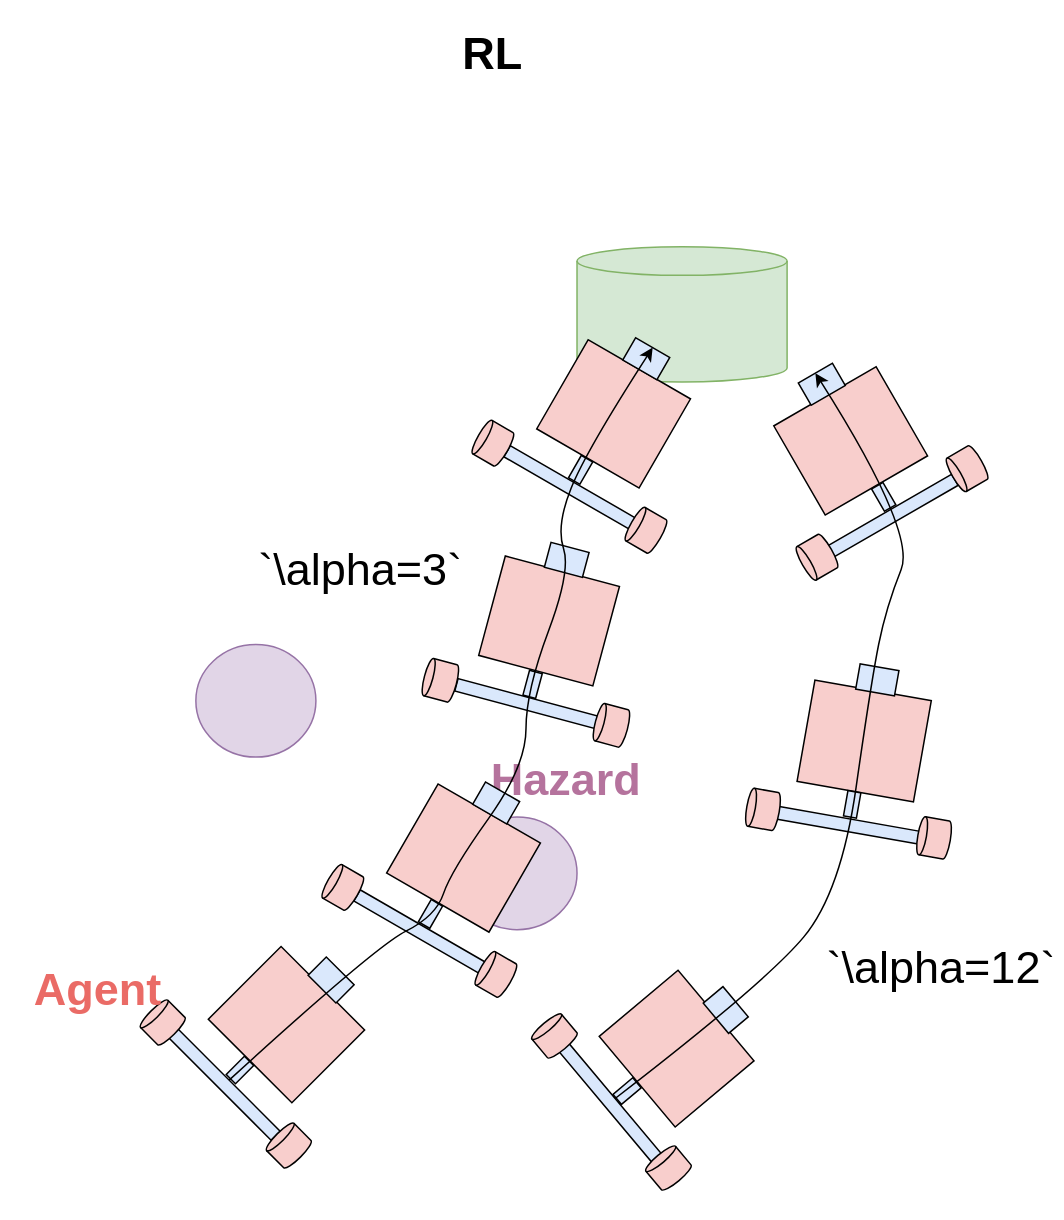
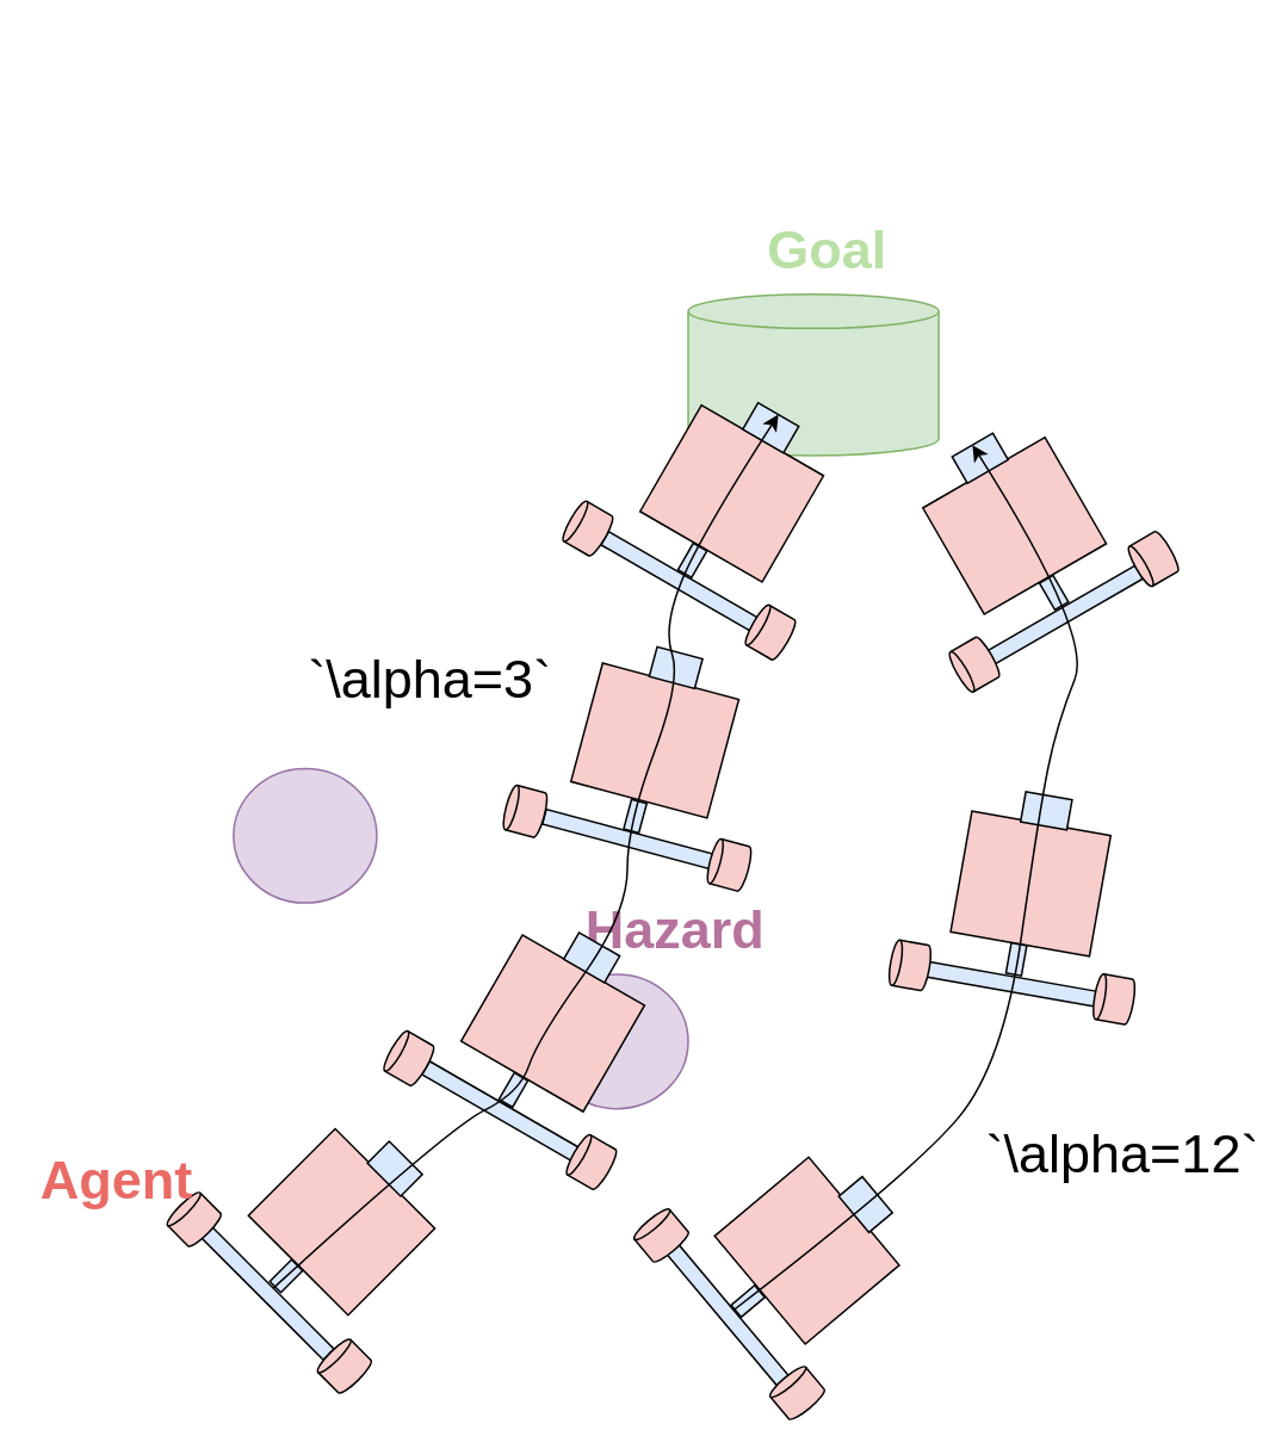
- <mxCell id="61" value="&lt;font style=&quot;color: rgb(0, 0, 0);&quot;&gt;RL&lt;/font&gt;" style="text;html=1;align=center;verticalAlign=middle;whiteSpace=wrap;rounded=0;fontSize=30;fontColor=#B9E0A5;fontStyle=1" parent="1" vertex="1"><mxGeometry x="290" y="20" width="76" height="30" as="geometry" /></mxCell>
+ <mxCell id="11" value="Goal" style="text;html=1;align=center;verticalAlign=middle;whiteSpace=wrap;rounded=0;fontSize=30;fontColor=#B9E0A5;fontStyle=1" parent="1" vertex="1"><mxGeometry x="424" y="124" width="76" height="30" as="geometry" /></mxCell>
